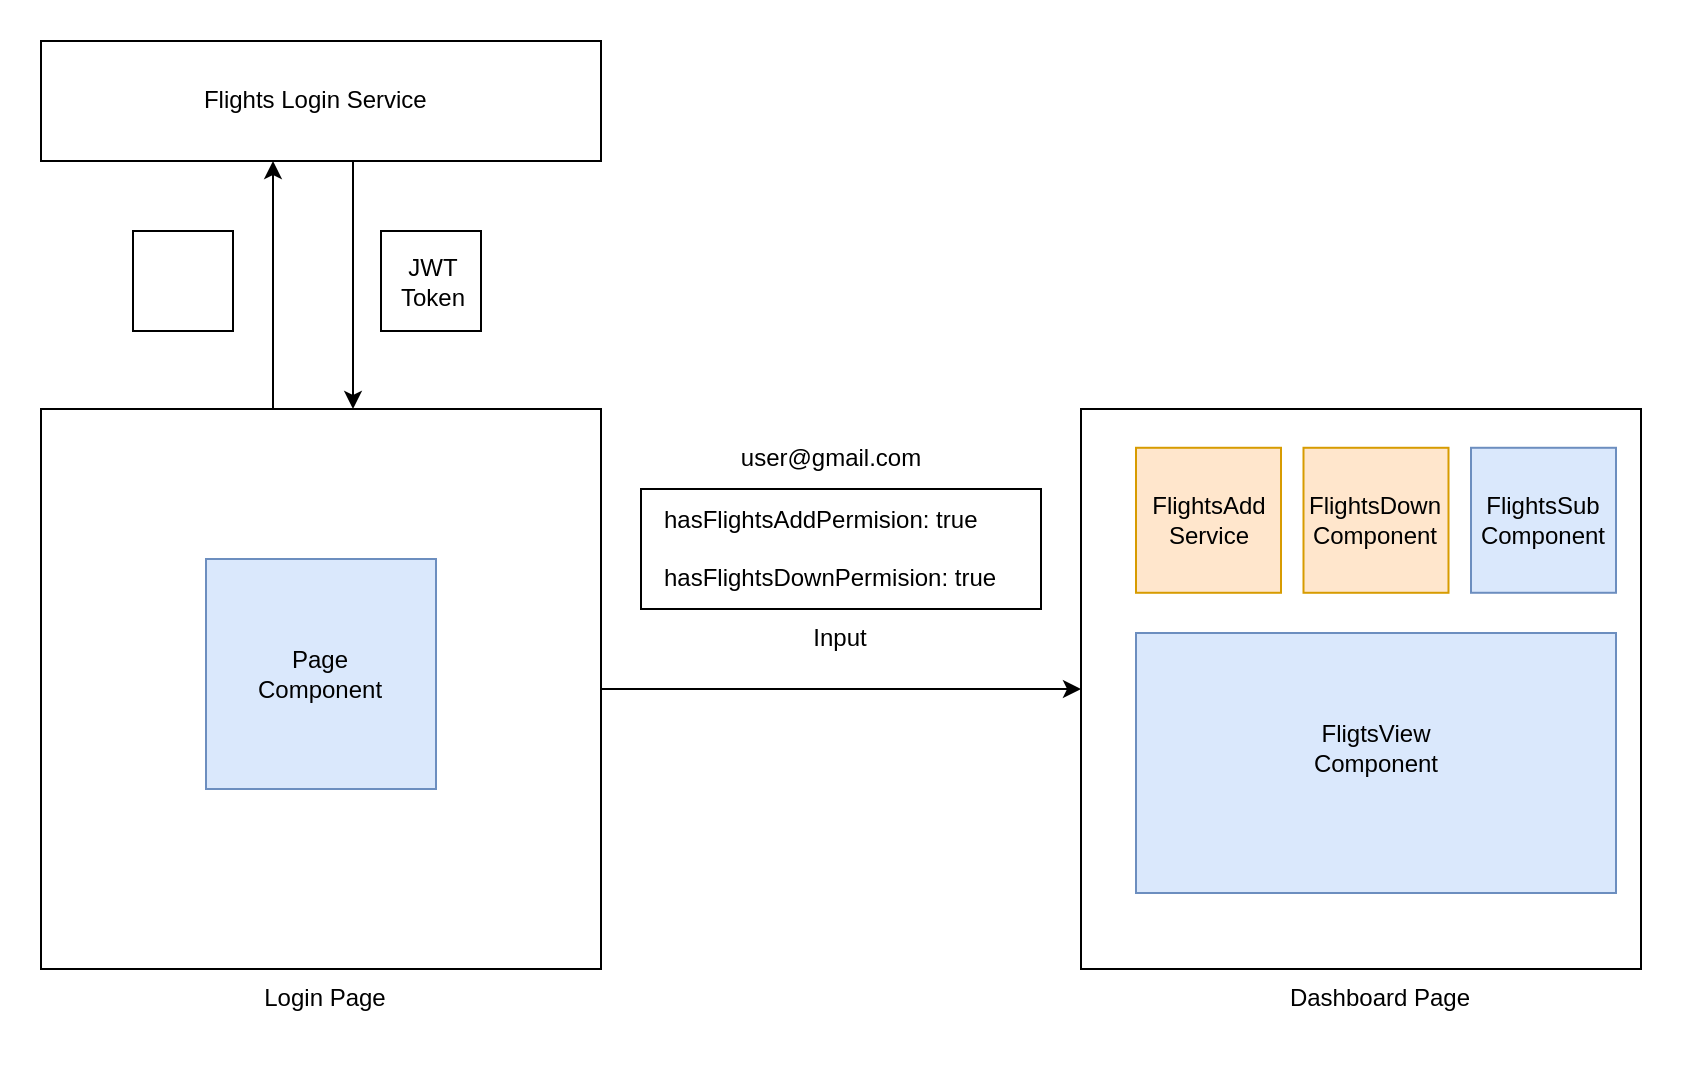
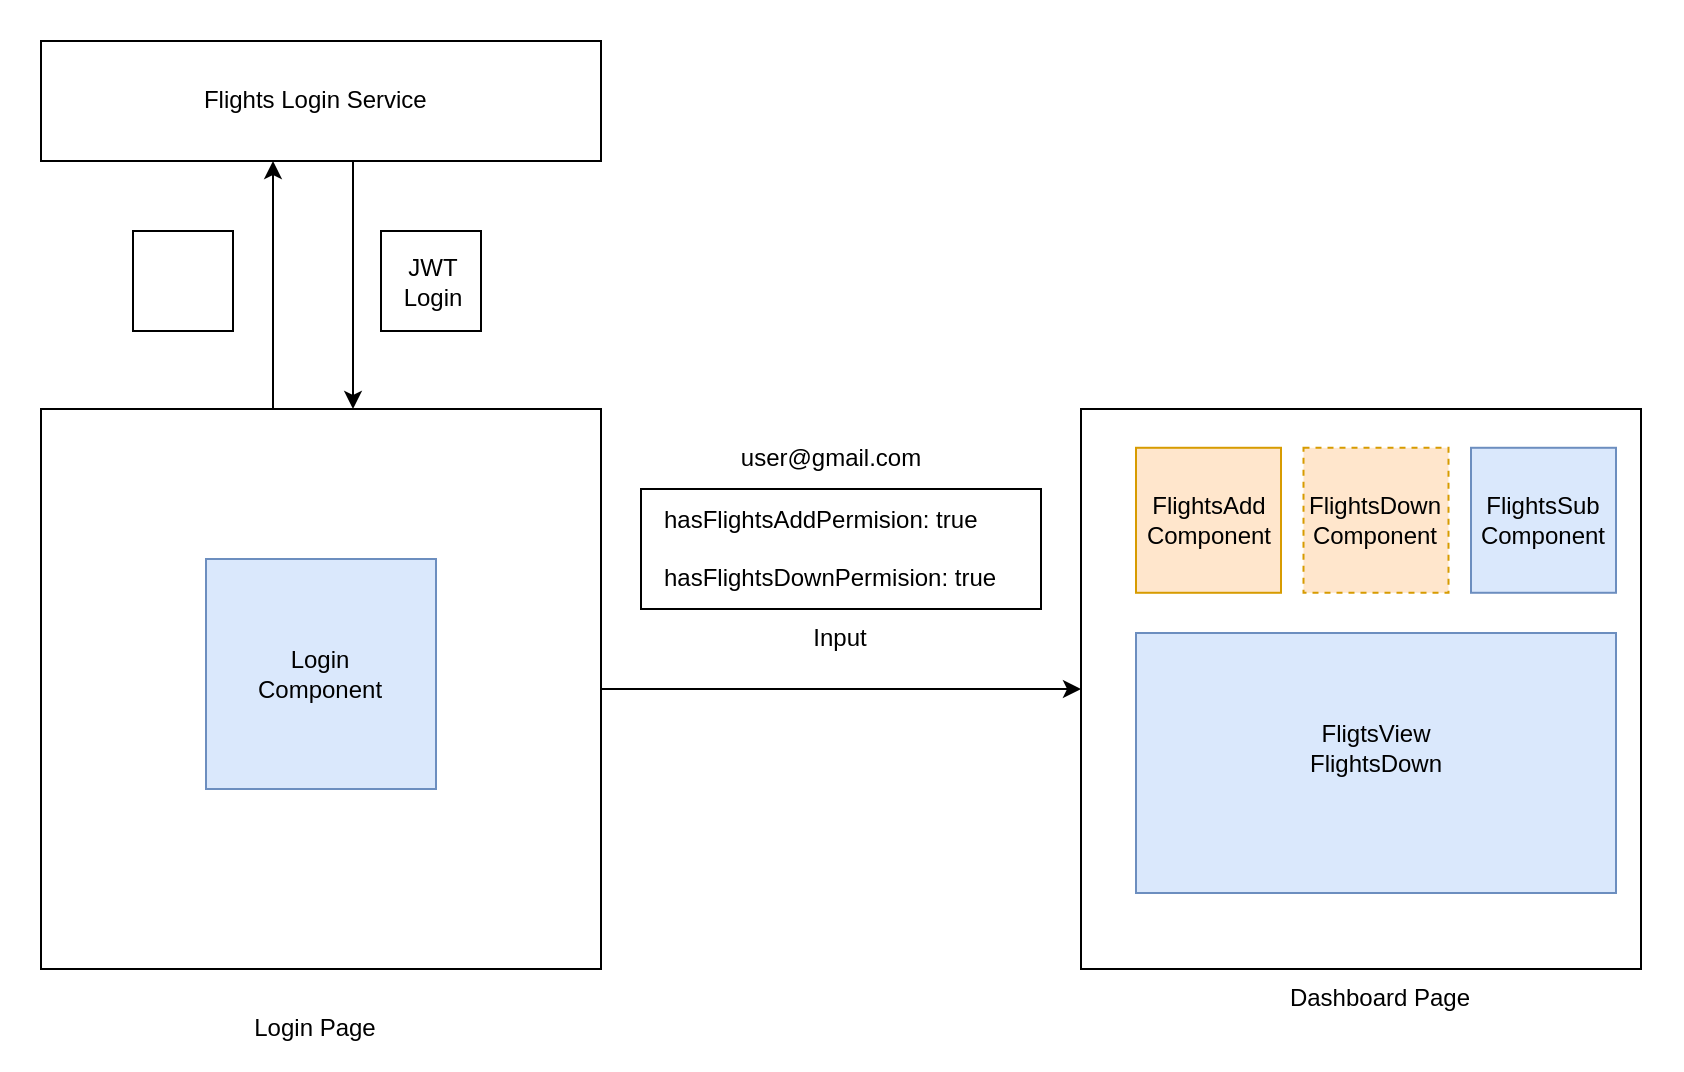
- <mxCell id="23" value="JWT &lt;br&gt;Token" style="text;html=1;strokeColor=none;fillColor=none;align=center;verticalAlign=middle;whiteSpace=wrap;rounded=0;" vertex="1" parent="1"><mxGeometry x="196" y="126.5" width="41" height="28.5" as="geometry" /></mxCell>
+ <mxCell id="23" value="JWT &lt;br&gt;Login" style="text;html=1;strokeColor=none;fillColor=none;align=center;verticalAlign=middle;whiteSpace=wrap;rounded=0;" vertex="1" parent="1"><mxGeometry x="196" y="126.5" width="41" height="28.5" as="geometry" /></mxCell>
- <mxCell id="9" value="FlightsDown&lt;br&gt;Component" style="whiteSpace=wrap;html=1;aspect=fixed;fillColor=#ffe6cc;strokeColor=#d79b00;" vertex="1" parent="1"><mxGeometry x="651.25" y="223.39" width="72.5" height="72.5" as="geometry" /></mxCell>
+ <mxCell id="9" value="FlightsDown&lt;br&gt;Component" style="whiteSpace=wrap;html=1;aspect=fixed;fillColor=#ffe6cc;strokeColor=#d79b00;dashed=1;" vertex="1" parent="1"><mxGeometry x="651.25" y="223.39" width="72.5" height="72.5" as="geometry" /></mxCell>
- <mxCell id="14" value="FlightsAdd&lt;br&gt;Service" style="whiteSpace=wrap;html=1;aspect=fixed;fillColor=#ffe6cc;strokeColor=#d79b00;" vertex="1" parent="1"><mxGeometry x="567.5" y="223.39" width="72.5" height="72.5" as="geometry" /></mxCell>
+ <mxCell id="14" value="FlightsAdd&lt;br&gt;Component" style="whiteSpace=wrap;html=1;aspect=fixed;fillColor=#ffe6cc;strokeColor=#d79b00;" vertex="1" parent="1"><mxGeometry x="567.5" y="223.39" width="72.5" height="72.5" as="geometry" /></mxCell>
- <mxCell id="7" value="Page Component" style="text;html=1;strokeColor=none;fillColor=none;align=center;verticalAlign=middle;whiteSpace=wrap;rounded=0;" vertex="1" parent="1"><mxGeometry x="130" y="321.5" width="60" height="30" as="geometry" /></mxCell>
+ <mxCell id="7" value="Login Component" style="text;html=1;strokeColor=none;fillColor=none;align=center;verticalAlign=middle;whiteSpace=wrap;rounded=0;" vertex="1" parent="1"><mxGeometry x="130" y="321.5" width="60" height="30" as="geometry" /></mxCell>
- <mxCell id="12" value="FligtsView Component" style="text;html=1;strokeColor=none;fillColor=none;align=center;verticalAlign=middle;whiteSpace=wrap;rounded=0;" vertex="1" parent="1"><mxGeometry x="642.5" y="354" width="90" height="40" as="geometry" /></mxCell>
+ <mxCell id="12" value="FligtsView FlightsDown" style="text;html=1;strokeColor=none;fillColor=none;align=center;verticalAlign=middle;whiteSpace=wrap;rounded=0;" vertex="1" parent="1"><mxGeometry x="642.5" y="354" width="90" height="40" as="geometry" /></mxCell>
- <mxCell id="5" value="Login Page" style="text;html=1;strokeColor=none;fillColor=none;align=center;verticalAlign=middle;whiteSpace=wrap;rounded=0;" vertex="1" parent="1"><mxGeometry x="120" y="484" width="85" height="30" as="geometry" /></mxCell>
+ <mxCell id="5" value="Login Page" style="text;html=1;strokeColor=none;fillColor=none;align=center;verticalAlign=middle;whiteSpace=wrap;rounded=0;" vertex="1" parent="1"><mxGeometry x="115" y="499" width="85" height="30" as="geometry" /></mxCell>
